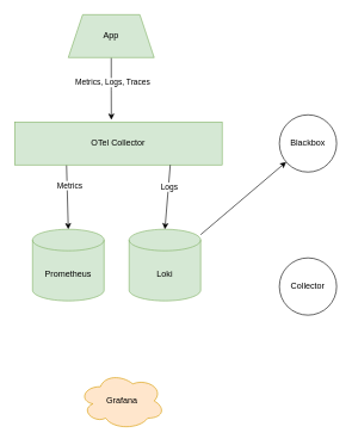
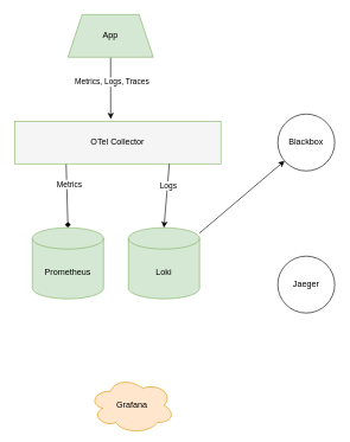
- <mxCell id="10" value="OTel Collector" style="rounded=0;whiteSpace=wrap;html=1;fillColor=#d5e8d4;strokeColor=#82b366;" parent="1" vertex="1"><mxGeometry x="20" y="170" width="290" height="60" as="geometry" /></mxCell>
+ <mxCell id="10" value="OTel Collector" style="rounded=0;whiteSpace=wrap;html=1;fillColor=#f5f5f5;strokeColor=#82b366;" parent="1" vertex="1"><mxGeometry x="20" y="170" width="290" height="60" as="geometry" /></mxCell>
- <mxCell id="8" style="rounded=0;orthogonalLoop=1;jettySize=auto;html=1;entryX=0.5;entryY=0;entryDx=0;entryDy=0;entryPerimeter=0;exitX=0.25;exitY=1;exitDx=0;exitDy=0;" parent="1" source="10" target="11" edge="1"><mxGeometry relative="1" as="geometry" /></mxCell>
+ <mxCell id="8" style="rounded=0;orthogonalLoop=1;jettySize=auto;html=1;entryX=0.5;entryY=0;entryDx=0;entryDy=0;entryPerimeter=0;exitX=0.25;exitY=1;exitDx=0;exitDy=0;endArrow=diamond;" parent="1" source="10" target="11" edge="1"><mxGeometry relative="1" as="geometry" /></mxCell>
- <mxCell id="2" value="Collector" style="ellipse;whiteSpace=wrap;html=1;" parent="1" vertex="1"><mxGeometry x="390" y="360" width="80" height="80" as="geometry" /></mxCell>
+ <mxCell id="2" value="Jaeger" style="ellipse;whiteSpace=wrap;html=1;" parent="1" vertex="1"><mxGeometry x="390" y="360" width="80" height="80" as="geometry" /></mxCell>
- <mxCell id="4" value="Grafana" style="ellipse;shape=cloud;whiteSpace=wrap;html=1;fillColor=#ffe6cc;strokeColor=#d79b00;" parent="1" vertex="1"><mxGeometry x="110" y="520" width="120" height="80" as="geometry" /></mxCell>
+ <mxCell id="4" value="Grafana" style="ellipse;shape=cloud;whiteSpace=wrap;html=1;fillColor=#ffe6cc;strokeColor=#d79b00;" parent="1" vertex="1"><mxGeometry x="125" y="530" width="120" height="80" as="geometry" /></mxCell>
